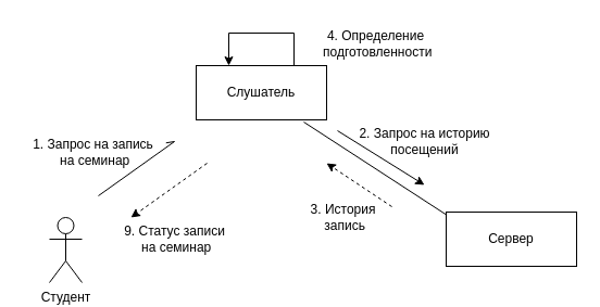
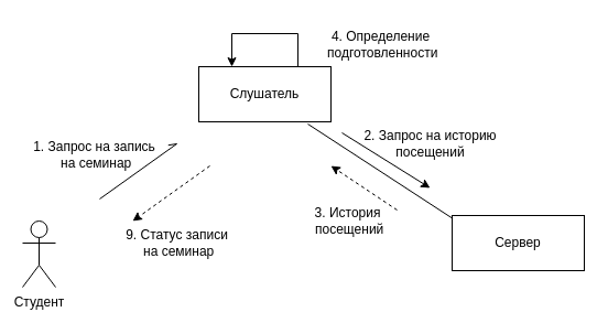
- <mxCell id="9" value="3. История&lt;div&gt;&amp;nbsp;запись&lt;/div&gt;" style="text;html=1;align=center;verticalAlign=middle;resizable=0;points=[];autosize=1;strokeColor=none;fillColor=none;" parent="1" vertex="1"><mxGeometry x="270" y="180" width="90" height="40" as="geometry" /></mxCell>
+ <mxCell id="9" value="3. История&lt;div&gt;&amp;nbsp;посещений&lt;/div&gt;" style="text;html=1;align=center;verticalAlign=middle;resizable=0;points=[];autosize=1;strokeColor=none;fillColor=none;" parent="1" vertex="1"><mxGeometry x="270" y="180" width="90" height="40" as="geometry" /></mxCell>
- <mxCell id="2" value="Студент" style="shape=umlActor;verticalLabelPosition=bottom;verticalAlign=top;html=1;outlineConnect=0;" parent="1" vertex="1"><mxGeometry x="45" y="200" width="30" height="60" as="geometry" /></mxCell>
+ <mxCell id="2" value="Студент" style="shape=umlActor;verticalLabelPosition=bottom;verticalAlign=top;html=1;outlineConnect=0;" parent="1" vertex="1"><mxGeometry x="20" y="200" width="30" height="60" as="geometry" /></mxCell>
